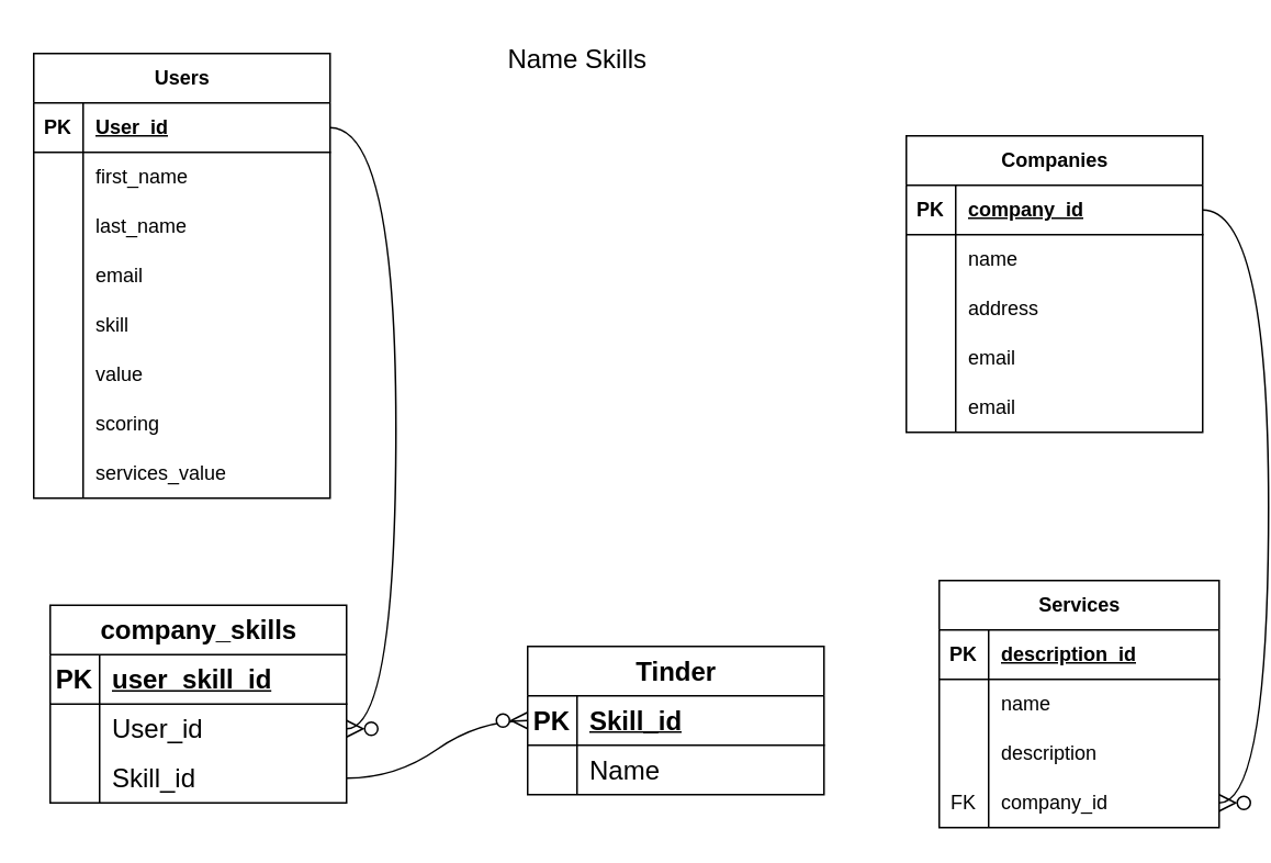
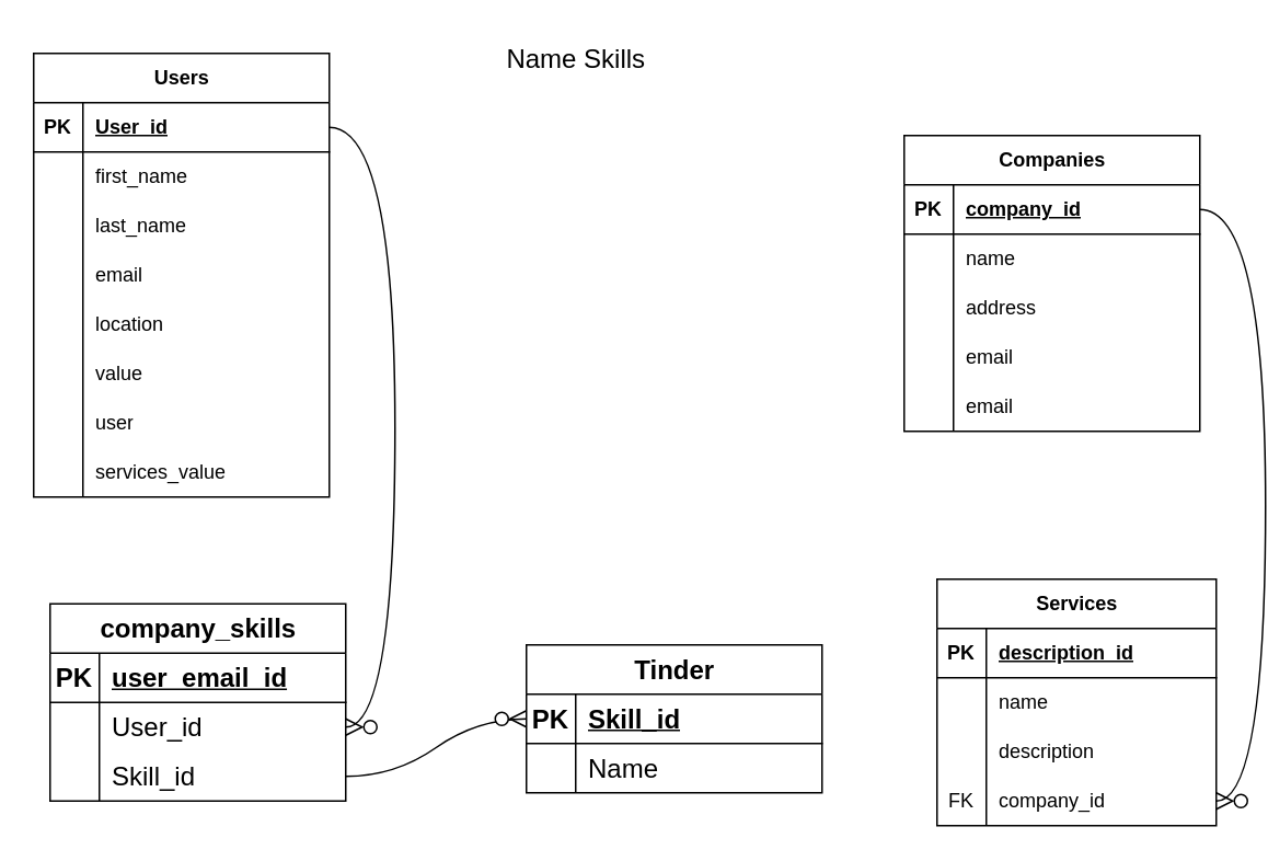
- <mxCell id="46" value="skill" style="shape=partialRectangle;connectable=0;fillColor=none;top=0;left=0;bottom=0;right=0;align=left;spacingLeft=6;overflow=hidden;whiteSpace=wrap;html=1;" parent="44" vertex="1"><mxGeometry x="30" width="150" height="30" as="geometry"><mxRectangle width="150" height="30" as="alternateBounds" /></mxGeometry></mxCell>
+ <mxCell id="46" value="location" style="shape=partialRectangle;connectable=0;fillColor=none;top=0;left=0;bottom=0;right=0;align=left;spacingLeft=6;overflow=hidden;whiteSpace=wrap;html=1;" parent="44" vertex="1"><mxGeometry x="30" width="150" height="30" as="geometry"><mxRectangle width="150" height="30" as="alternateBounds" /></mxGeometry></mxCell>
- <mxCell id="52" value="scoring" style="shape=partialRectangle;connectable=0;fillColor=none;top=0;left=0;bottom=0;right=0;align=left;spacingLeft=6;overflow=hidden;whiteSpace=wrap;html=1;" vertex="1" parent="50"><mxGeometry x="30" width="150" height="30" as="geometry"><mxRectangle width="150" height="30" as="alternateBounds" /></mxGeometry></mxCell>
+ <mxCell id="52" value="user" style="shape=partialRectangle;connectable=0;fillColor=none;top=0;left=0;bottom=0;right=0;align=left;spacingLeft=6;overflow=hidden;whiteSpace=wrap;html=1;" vertex="1" parent="50"><mxGeometry x="30" width="150" height="30" as="geometry"><mxRectangle width="150" height="30" as="alternateBounds" /></mxGeometry></mxCell>
- <mxCell id="59" value="user_skill_id" style="shape=partialRectangle;connectable=0;fillColor=none;top=0;left=0;bottom=0;right=0;align=left;spacingLeft=6;fontStyle=5;overflow=hidden;whiteSpace=wrap;html=1;fontSize=16;" parent="57" vertex="1"><mxGeometry x="30" width="150" height="30" as="geometry"><mxRectangle width="150" height="30" as="alternateBounds" /></mxGeometry></mxCell>
+ <mxCell id="59" value="user_email_id" style="shape=partialRectangle;connectable=0;fillColor=none;top=0;left=0;bottom=0;right=0;align=left;spacingLeft=6;fontStyle=5;overflow=hidden;whiteSpace=wrap;html=1;fontSize=16;" parent="57" vertex="1"><mxGeometry x="30" width="150" height="30" as="geometry"><mxRectangle width="150" height="30" as="alternateBounds" /></mxGeometry></mxCell>
